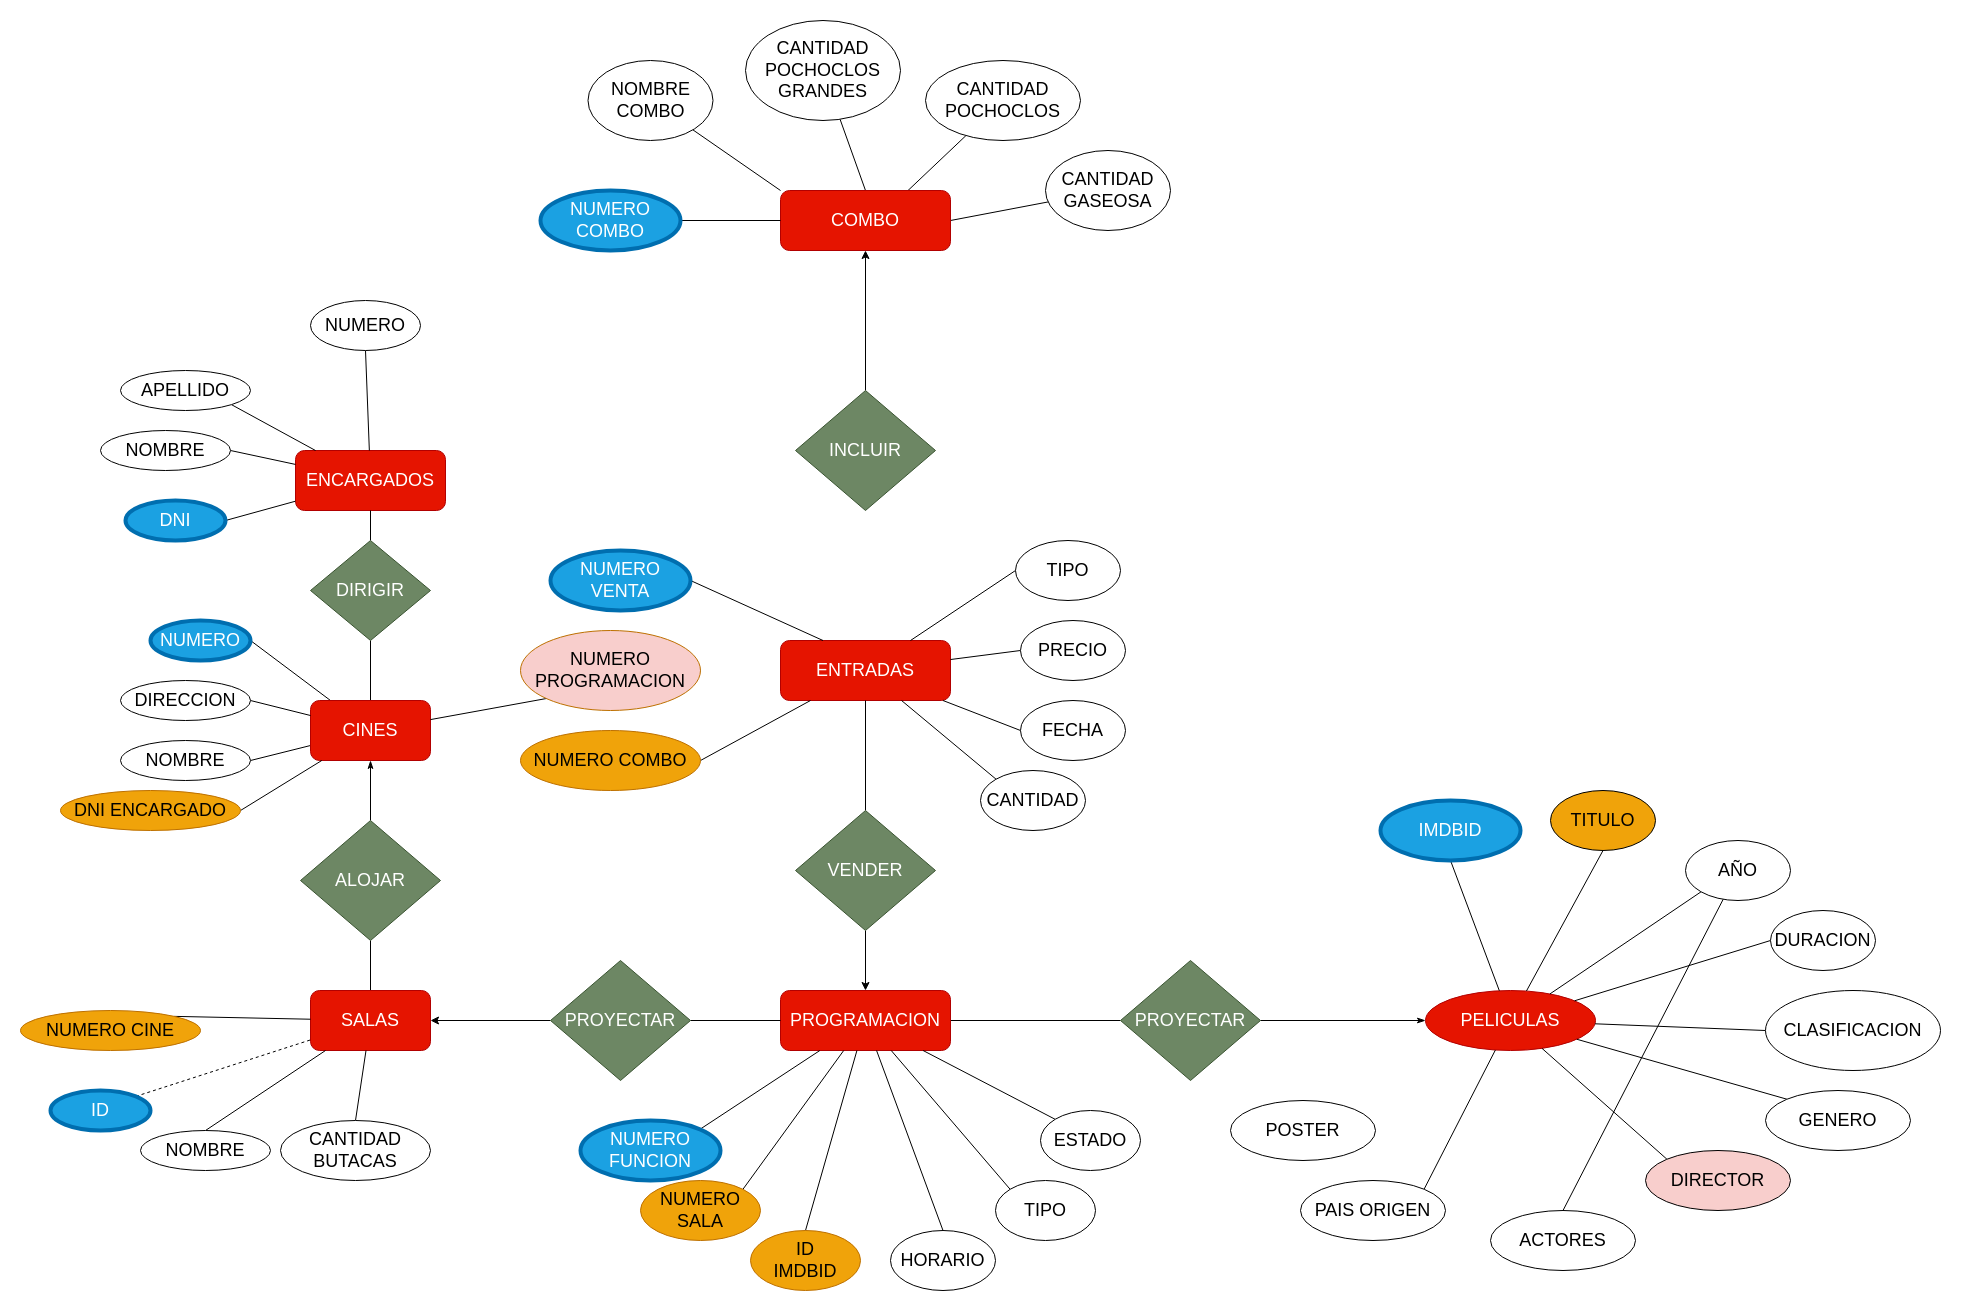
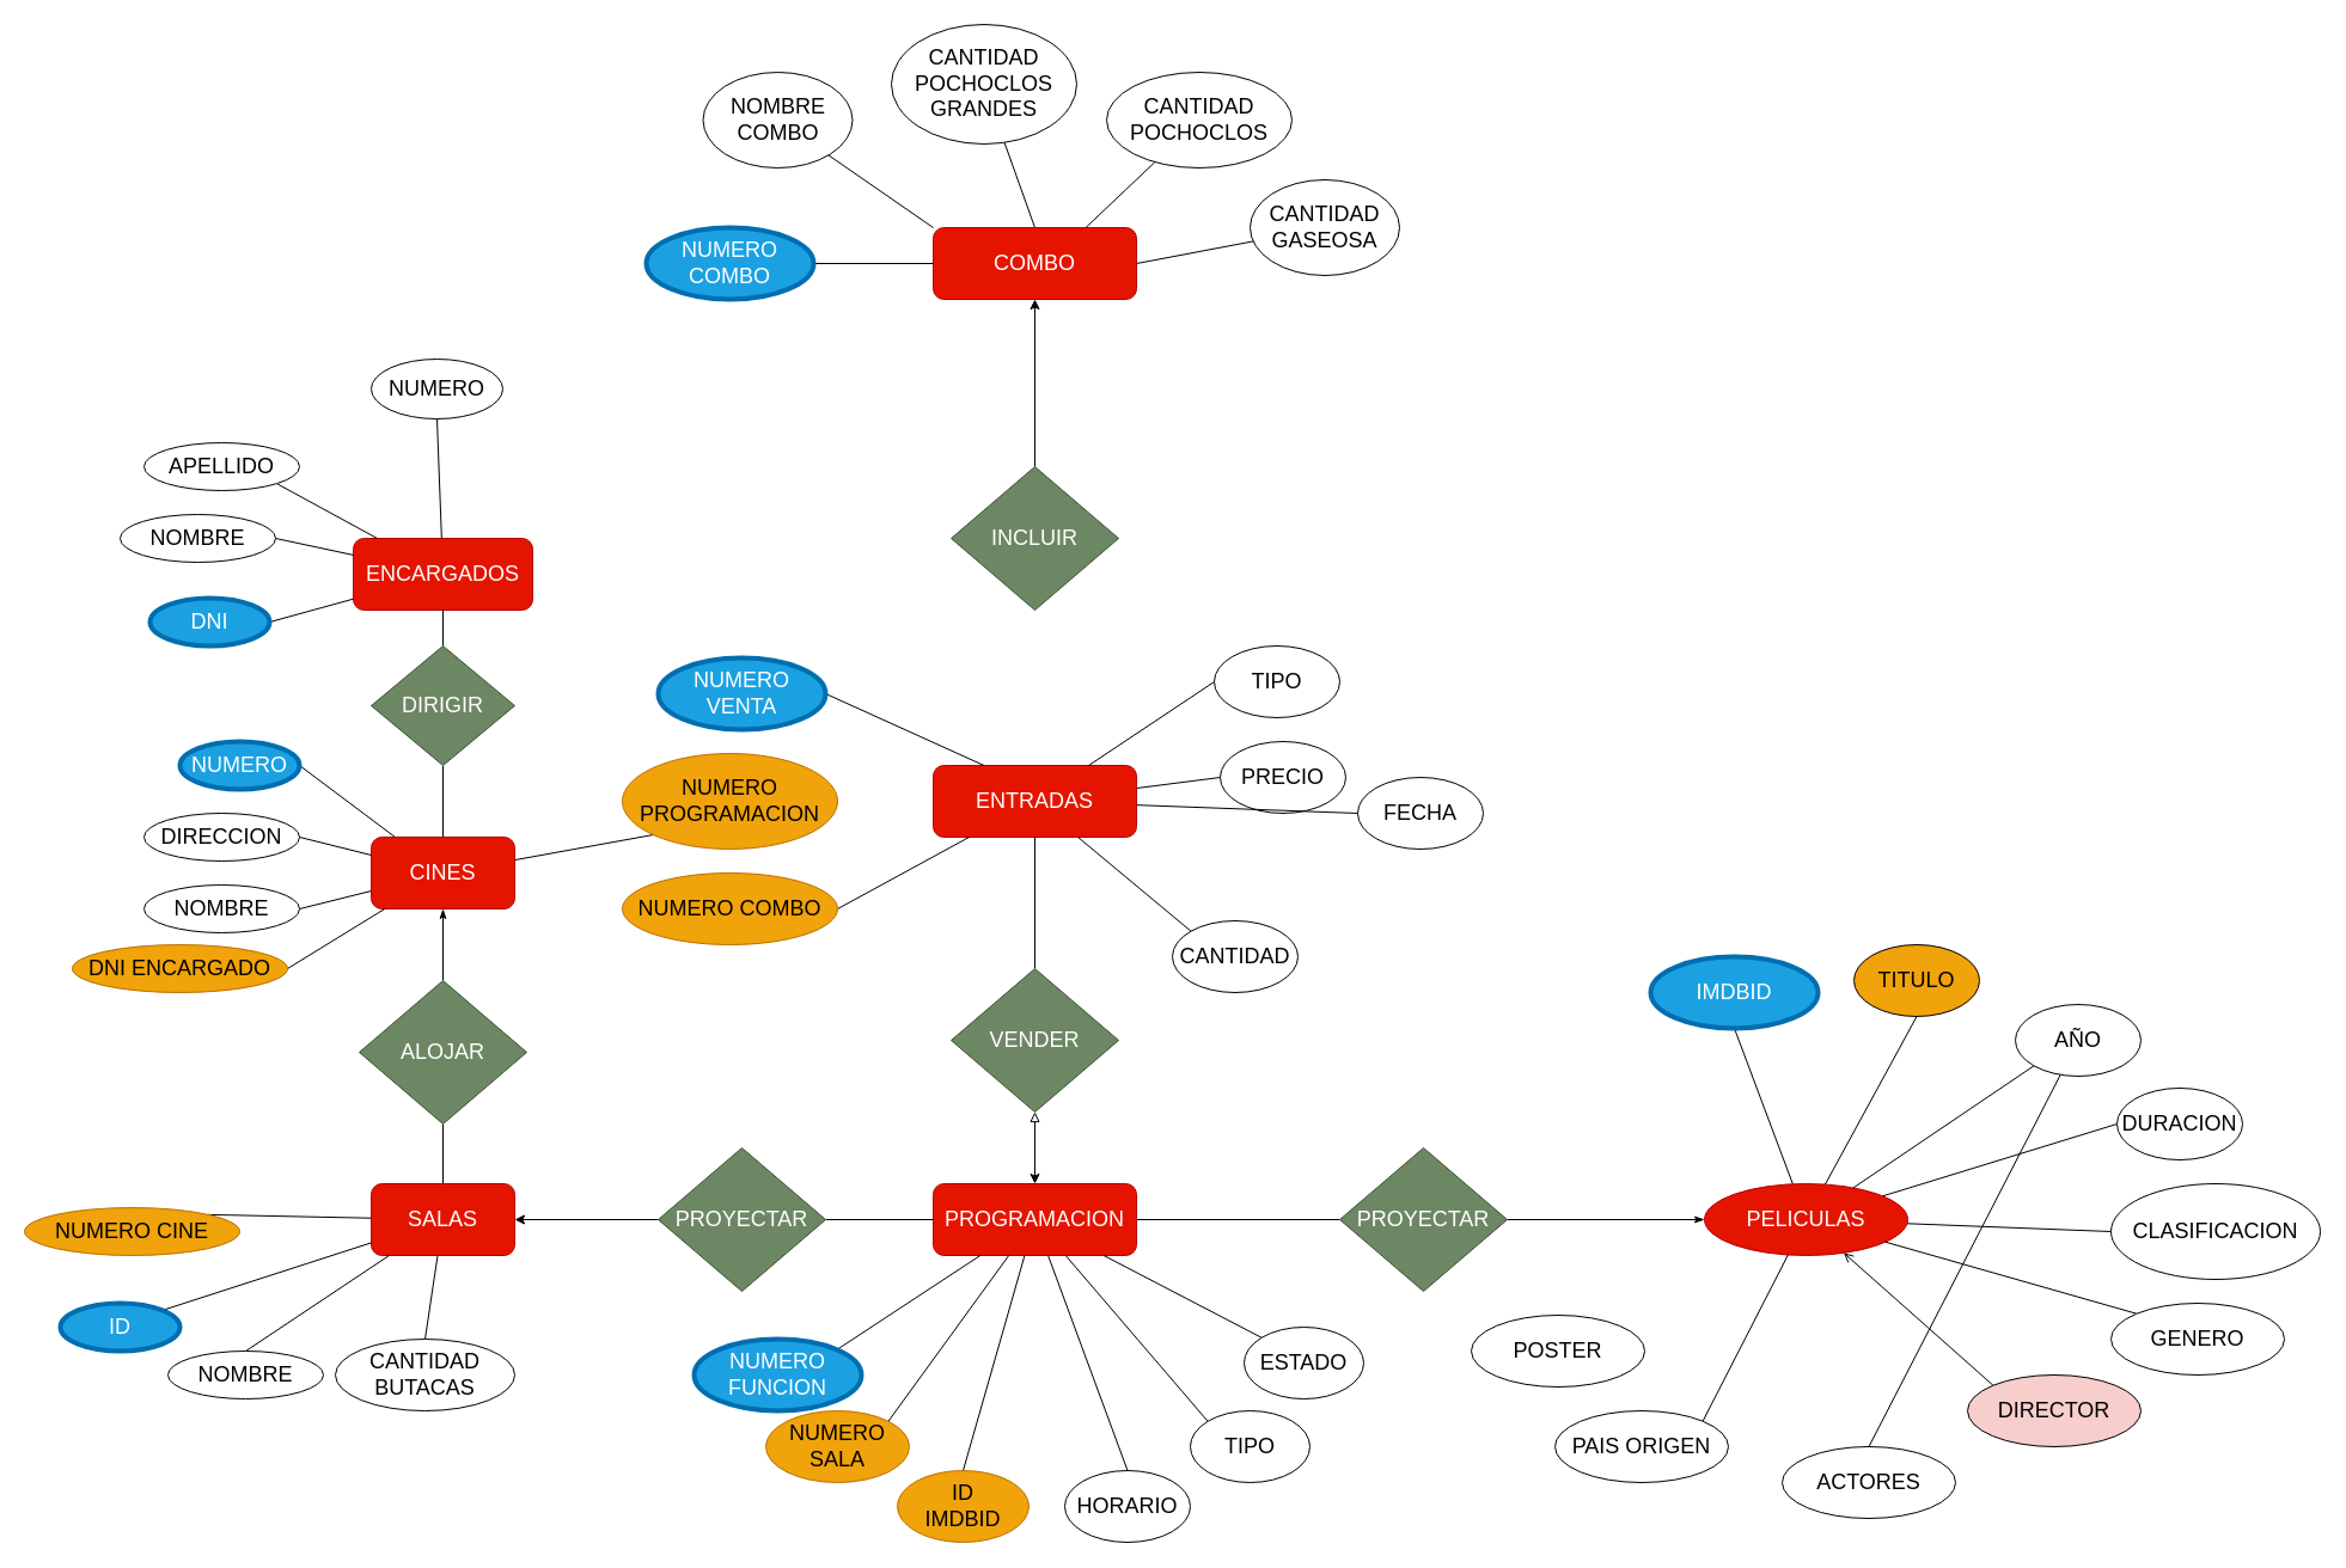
- <mxCell id="98" value="NUMERO PROGRAMACION" style="ellipse;whiteSpace=wrap;html=1;align=center;fontSize=18;fillColor=#f8cecc;fontColor=#000000;strokeColor=#BD7000;" vertex="1" parent="1"><mxGeometry x="520" y="630" width="180" height="80" as="geometry" /></mxCell>
+ <mxCell id="98" value="NUMERO PROGRAMACION" style="ellipse;whiteSpace=wrap;html=1;align=center;fontSize=18;fillColor=#f0a30a;fontColor=#000000;strokeColor=#BD7000;" vertex="1" parent="1"><mxGeometry x="520" y="630" width="180" height="80" as="geometry" /></mxCell>
- <mxCell id="90" value="FECHA" style="ellipse;whiteSpace=wrap;html=1;align=center;fontSize=18;" vertex="1" parent="1"><mxGeometry x="1020" y="700" width="105" height="60" as="geometry" /></mxCell>
+ <mxCell id="90" value="FECHA" style="ellipse;whiteSpace=wrap;html=1;align=center;fontSize=18;" vertex="1" parent="1"><mxGeometry x="1135" y="650" width="105" height="60" as="geometry" /></mxCell>
- <mxCell id="10" style="edgeStyle=none;rounded=0;orthogonalLoop=1;jettySize=auto;html=1;exitX=0.5;exitY=0;exitDx=0;exitDy=0;fontSize=18;startArrow=classic;startFill=1;endArrow=none;endFill=0;" edge="1" parent="1" source="11" target="49"><mxGeometry relative="1" as="geometry" /></mxCell>
+ <mxCell id="10" style="edgeStyle=none;rounded=0;orthogonalLoop=1;jettySize=auto;html=1;exitX=0.5;exitY=0;exitDx=0;exitDy=0;fontSize=18;startArrow=classic;startFill=1;endArrow=block;endFill=0;" edge="1" parent="1" source="11" target="49"><mxGeometry relative="1" as="geometry" /></mxCell>
- <mxCell id="78" style="edgeStyle=none;rounded=0;orthogonalLoop=1;jettySize=auto;html=1;exitX=0;exitY=0;exitDx=0;exitDy=0;fontSize=18;startArrow=none;startFill=0;endArrow=none;endFill=0;" edge="1" parent="1" source="79" target="12"><mxGeometry relative="1" as="geometry" /></mxCell>
+ <mxCell id="78" style="edgeStyle=none;rounded=0;orthogonalLoop=1;jettySize=auto;html=1;exitX=0;exitY=0;exitDx=0;exitDy=0;fontSize=18;startArrow=none;startFill=0;endArrow=open;endFill=0;" edge="1" parent="1" source="79" target="12"><mxGeometry relative="1" as="geometry" /></mxCell>
- <mxCell id="22" style="edgeStyle=none;rounded=0;orthogonalLoop=1;jettySize=auto;html=1;exitX=1;exitY=0;exitDx=0;exitDy=0;fontSize=18;endArrow=none;endFill=0;dashed=1;" edge="1" parent="1" source="23" target="7"><mxGeometry relative="1" as="geometry" /></mxCell>
+ <mxCell id="22" style="edgeStyle=none;rounded=0;orthogonalLoop=1;jettySize=auto;html=1;exitX=1;exitY=0;exitDx=0;exitDy=0;fontSize=18;endArrow=none;endFill=0;" edge="1" parent="1" source="23" target="7"><mxGeometry relative="1" as="geometry" /></mxCell>
